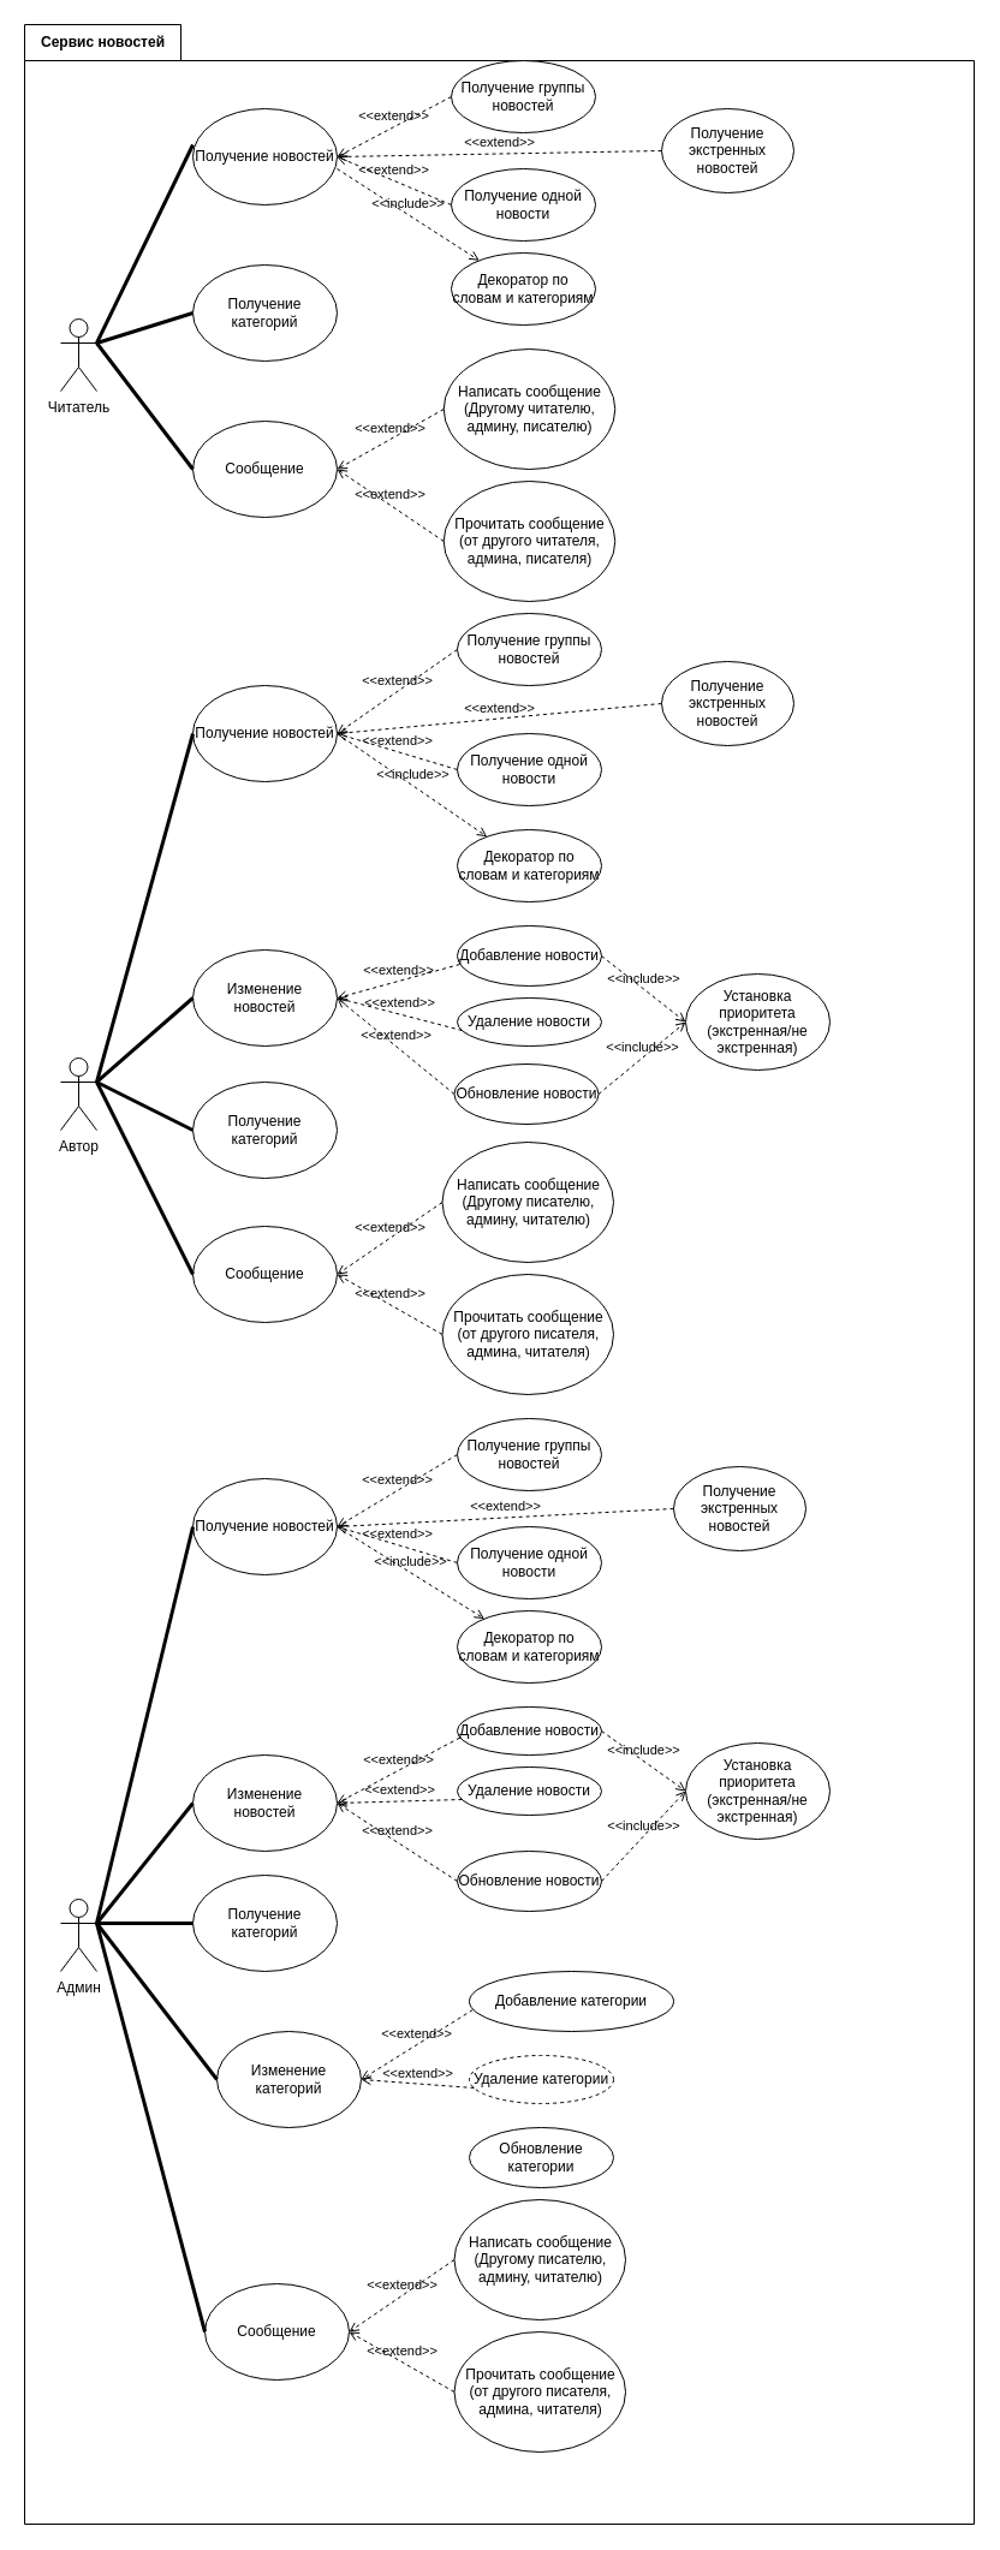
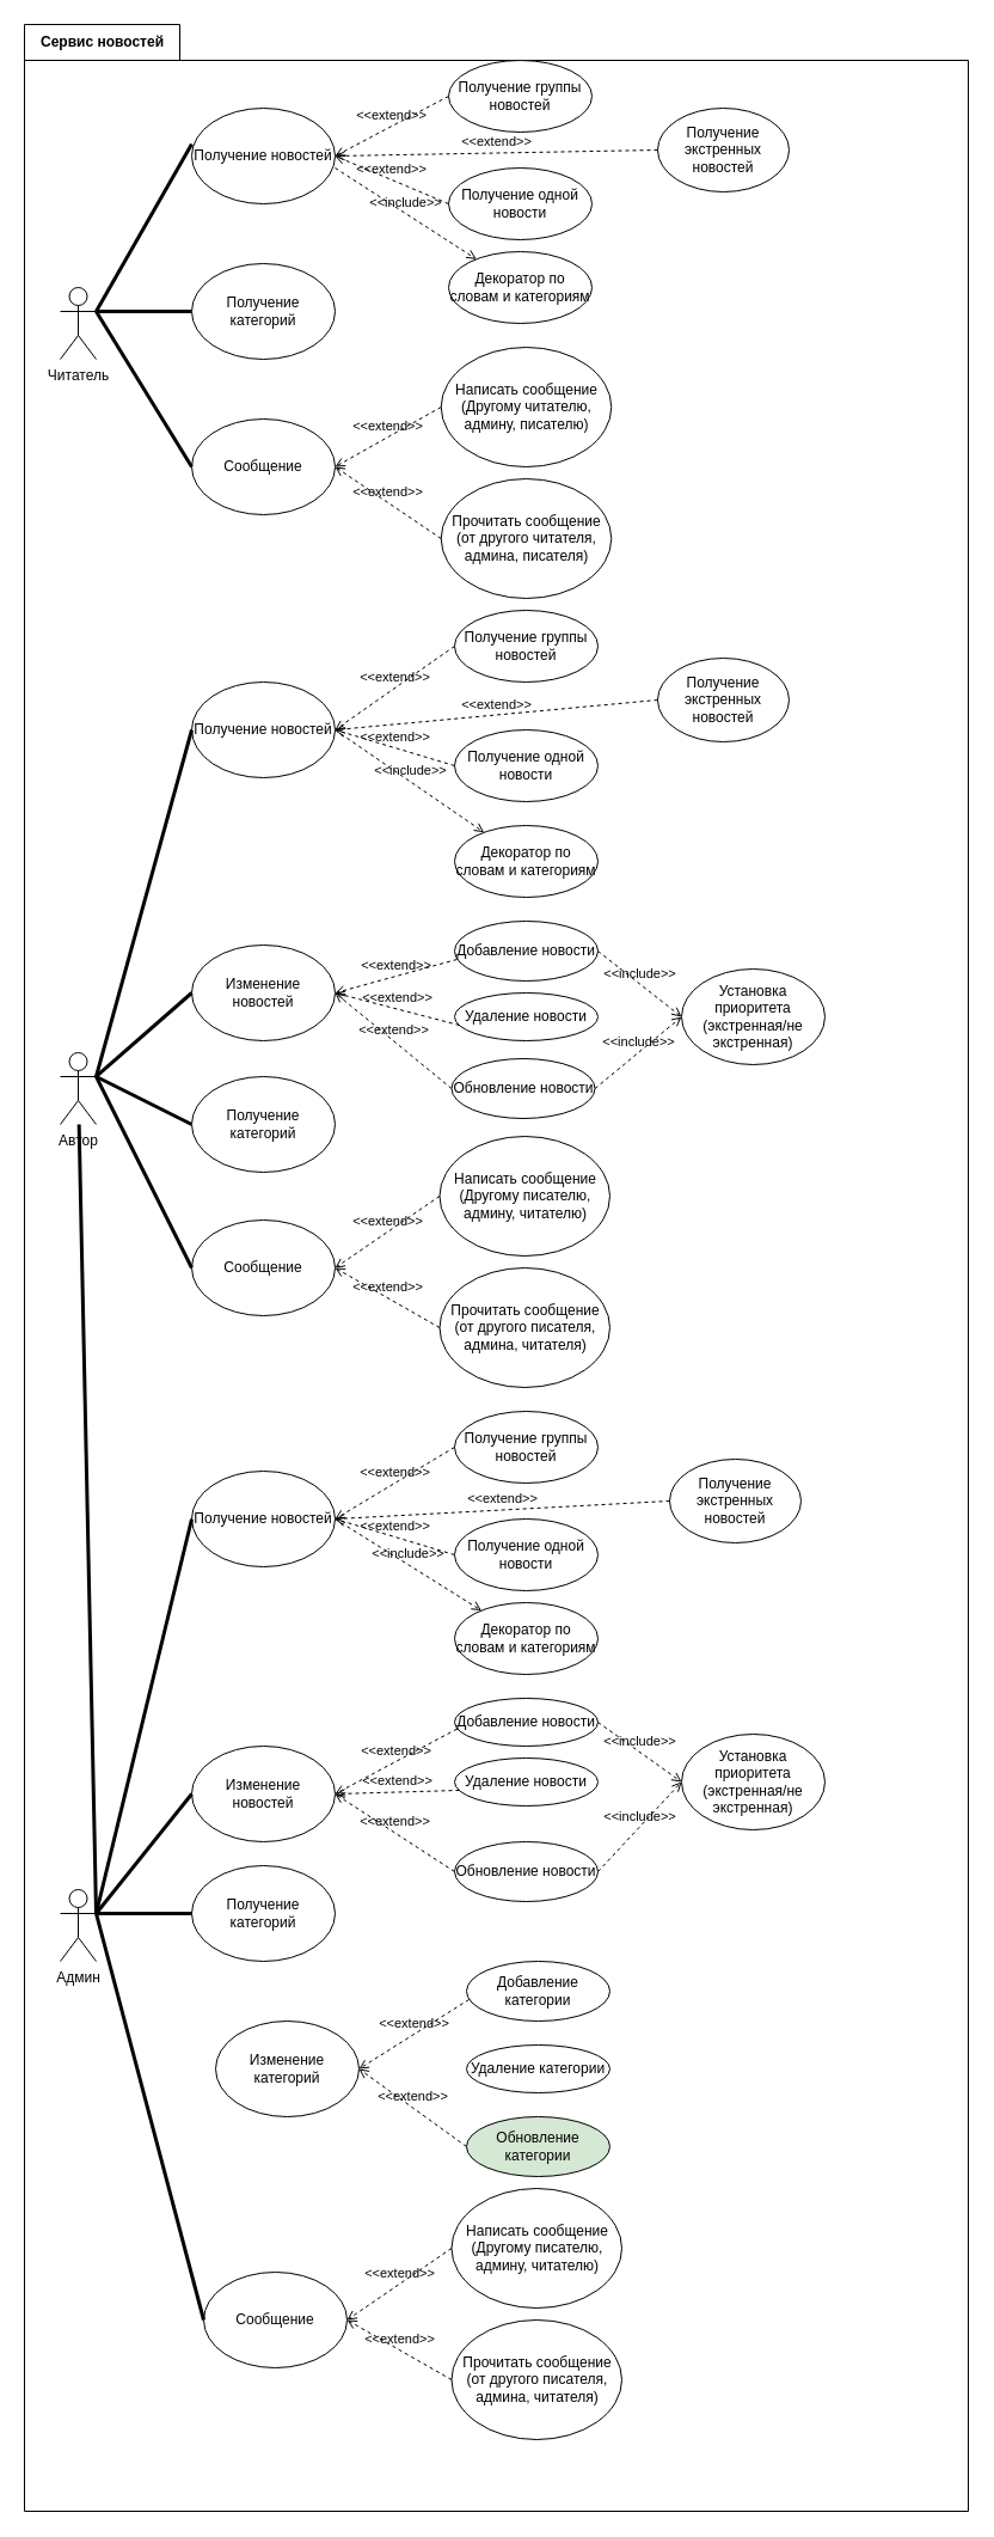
- <mxCell id="3" value="&lt;div&gt;Читатель&lt;/div&gt;" style="shape=umlActor;verticalLabelPosition=bottom;verticalAlign=top;html=1;" parent="2" vertex="1"><mxGeometry x="30" y="245" width="30" height="60" as="geometry" /></mxCell>
+ <mxCell id="3" value="&lt;div&gt;Читатель&lt;/div&gt;" style="shape=umlActor;verticalLabelPosition=bottom;verticalAlign=top;html=1;" parent="2" vertex="1"><mxGeometry x="30" y="220" width="30" height="60" as="geometry" /></mxCell>
- <mxCell id="67" value="Добавление категории" style="ellipse;whiteSpace=wrap;html=1;" vertex="1" parent="2"><mxGeometry x="370" y="1620" width="170" height="50" as="geometry" /></mxCell>
+ <mxCell id="67" value="Добавление категории" style="ellipse;whiteSpace=wrap;html=1;" vertex="1" parent="2"><mxGeometry x="370" y="1620" width="120" height="50" as="geometry" /></mxCell>
- <mxCell id="65" value="" style="endArrow=none;startArrow=none;endFill=0;startFill=0;endSize=8;html=1;verticalAlign=bottom;labelBackgroundColor=none;strokeWidth=3;rounded=0;exitX=1;exitY=0.333;exitDx=0;exitDy=0;exitPerimeter=0;entryX=0;entryY=0.5;entryDx=0;entryDy=0;" edge="1" parent="2" source="63" target="64"><mxGeometry width="160" relative="1" as="geometry"><mxPoint x="300" y="1660" as="sourcePoint" /><mxPoint x="460" y="1660" as="targetPoint" /></mxGeometry></mxCell>
+ <mxCell id="65" value="" style="endArrow=none;startArrow=none;endFill=0;startFill=0;endSize=8;html=1;verticalAlign=bottom;labelBackgroundColor=none;strokeWidth=3;rounded=0;exitX=1;exitY=0.333;exitDx=0;exitDy=0;exitPerimeter=0;" edge="1" parent="2" source="63" target="14"><mxGeometry width="160" relative="1" as="geometry"><mxPoint x="300" y="1660" as="sourcePoint" /><mxPoint x="460" y="1660" as="targetPoint" /></mxGeometry></mxCell>
- <mxCell id="68" value="Удаление категории" style="ellipse;whiteSpace=wrap;html=1;dashed=1;" vertex="1" parent="2"><mxGeometry x="370" y="1690" width="120" height="40" as="geometry" /></mxCell>
+ <mxCell id="68" value="Удаление категории" style="ellipse;whiteSpace=wrap;html=1;" vertex="1" parent="2"><mxGeometry x="370" y="1690" width="120" height="40" as="geometry" /></mxCell>
- <mxCell id="69" value="&amp;lt;&amp;lt;extend&amp;gt;&amp;gt;" style="html=1;verticalAlign=bottom;labelBackgroundColor=none;endArrow=open;endFill=0;dashed=1;rounded=0;exitX=0.033;exitY=0.675;exitDx=0;exitDy=0;exitPerimeter=0;entryX=1;entryY=0.5;entryDx=0;entryDy=0;" edge="1" parent="2" source="68" target="64"><mxGeometry width="160" relative="1" as="geometry"><mxPoint x="230" y="1660" as="sourcePoint" /><mxPoint x="190" y="1720" as="targetPoint" /></mxGeometry></mxCell>
+ <mxCell id="70" value="&amp;lt;&amp;lt;extend&amp;gt;&amp;gt;" style="html=1;verticalAlign=bottom;labelBackgroundColor=none;endArrow=open;endFill=0;dashed=1;rounded=0;exitX=0;exitY=0.5;exitDx=0;exitDy=0;entryX=1;entryY=0.5;entryDx=0;entryDy=0;" edge="1" parent="2" source="71" target="64"><mxGeometry width="160" relative="1" as="geometry"><mxPoint x="230" y="1600" as="sourcePoint" /><mxPoint x="390" y="1600" as="targetPoint" /></mxGeometry></mxCell>
- <mxCell id="71" value="Обновление категории" style="ellipse;whiteSpace=wrap;html=1;" vertex="1" parent="2"><mxGeometry x="370" y="1750" width="120" height="50" as="geometry" /></mxCell>
+ <mxCell id="71" value="Обновление категории" style="ellipse;whiteSpace=wrap;html=1;fillColor=#d5e8d4;" vertex="1" parent="2"><mxGeometry x="370" y="1750" width="120" height="50" as="geometry" /></mxCell>
